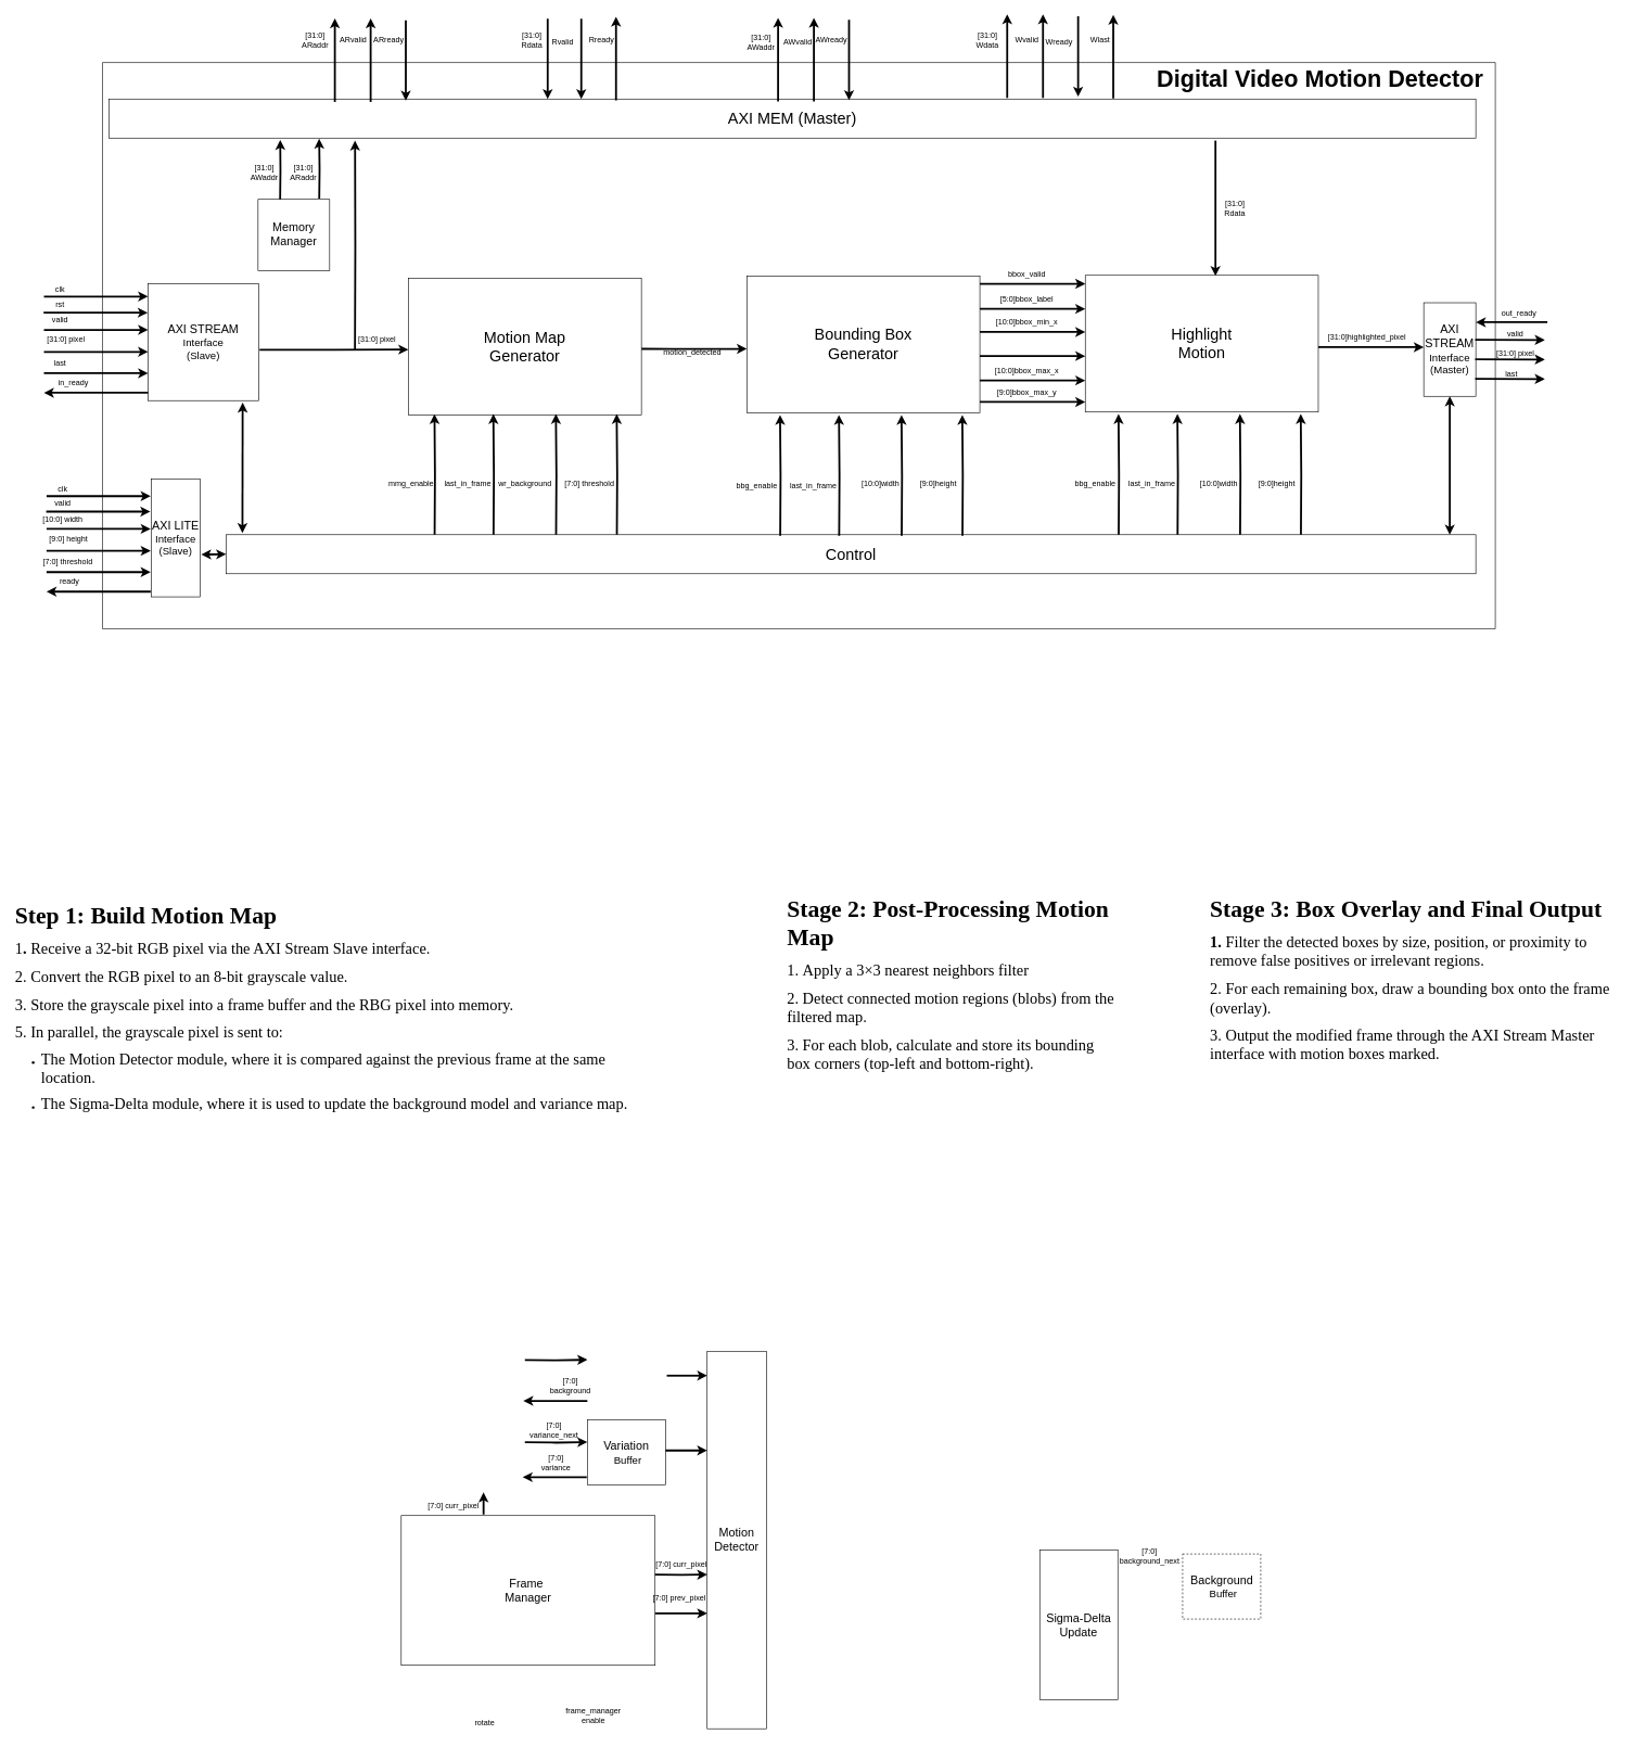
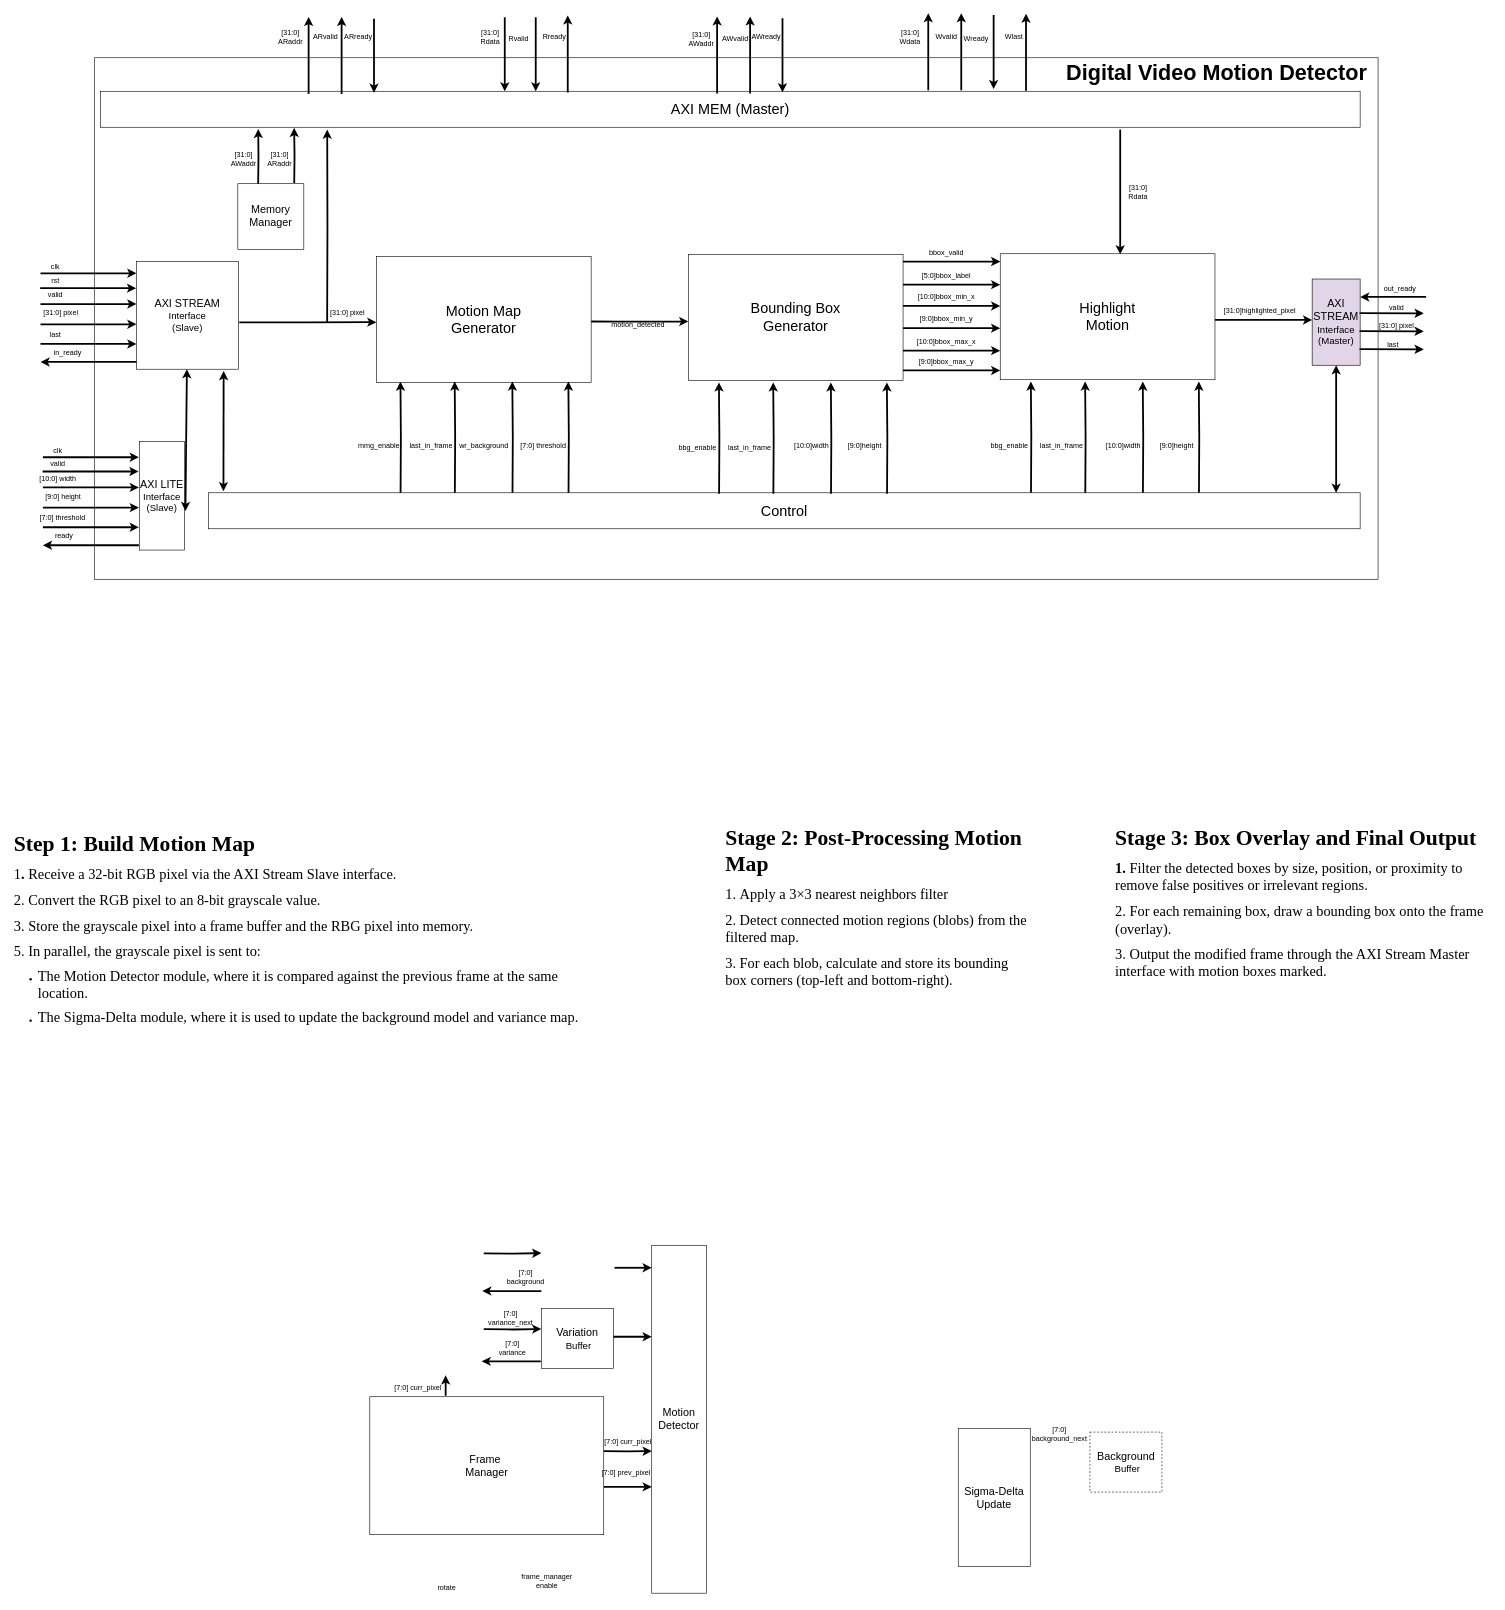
+ <mxCell id="132" value="&lt;span style=&quot;text-wrap-mode: wrap;&quot;&gt;[9:0]bbox_min_y&lt;/span&gt;" style="text;html=1;align=center;verticalAlign=middle;resizable=0;points=[];autosize=1;strokeColor=none;fillColor=none;" vertex="1" parent="1"><mxGeometry x="1522" y="516" width="110" height="30" as="geometry" /></mxCell>
- <mxCell id="5" value="&lt;font style=&quot;font-size: 18px;&quot;&gt;AXI STREAM&lt;/font&gt;&lt;div&gt;&lt;font size=&quot;3&quot;&gt;Interface&lt;/font&gt;&lt;/div&gt;&lt;div&gt;&lt;font size=&quot;3&quot;&gt;(Master)&lt;/font&gt;&lt;/div&gt;" style="rounded=0;whiteSpace=wrap;html=1;" parent="1" vertex="1"><mxGeometry x="2187" y="464.13" width="80" height="143.75" as="geometry" /></mxCell>
+ <mxCell id="5" value="&lt;font style=&quot;font-size: 18px;&quot;&gt;AXI STREAM&lt;/font&gt;&lt;div&gt;&lt;font size=&quot;3&quot;&gt;Interface&lt;/font&gt;&lt;/div&gt;&lt;div&gt;&lt;font size=&quot;3&quot;&gt;(Master)&lt;/font&gt;&lt;/div&gt;" style="rounded=0;whiteSpace=wrap;html=1;fillColor=#e1d5e7;" parent="1" vertex="1"><mxGeometry x="2187" y="464.13" width="80" height="143.75" as="geometry" /></mxCell>
- <mxCell id="10" value="" style="endArrow=classic;startArrow=classic;html=1;rounded=0;exitX=1.022;exitY=0.641;exitDx=0;exitDy=0;entryX=0;entryY=0.5;entryDx=0;entryDy=0;strokeWidth=3;exitPerimeter=0;" parent="1" source="8" target="9" edge="1"><mxGeometry width="50" height="50" relative="1" as="geometry"><mxPoint x="421" y="540.5" as="sourcePoint" /><mxPoint x="471" y="490.5" as="targetPoint" /></mxGeometry></mxCell>
+ <mxCell id="10" value="" style="endArrow=classic;startArrow=classic;html=1;rounded=0;exitX=1.022;exitY=0.641;exitDx=0;exitDy=0;strokeWidth=3;exitPerimeter=0;" parent="1" source="8" target="2" edge="1"><mxGeometry width="50" height="50" relative="1" as="geometry"><mxPoint x="421" y="540.5" as="sourcePoint" /><mxPoint x="471" y="490.5" as="targetPoint" /></mxGeometry></mxCell>
